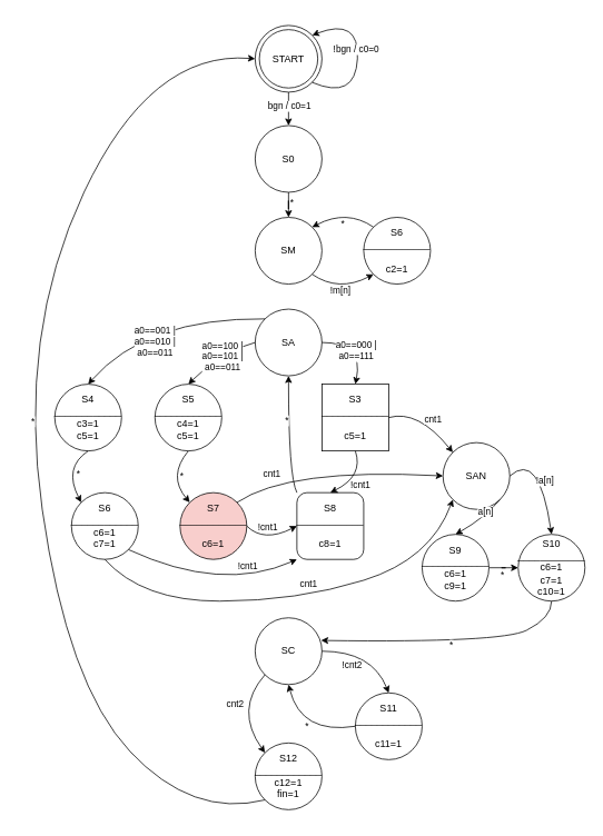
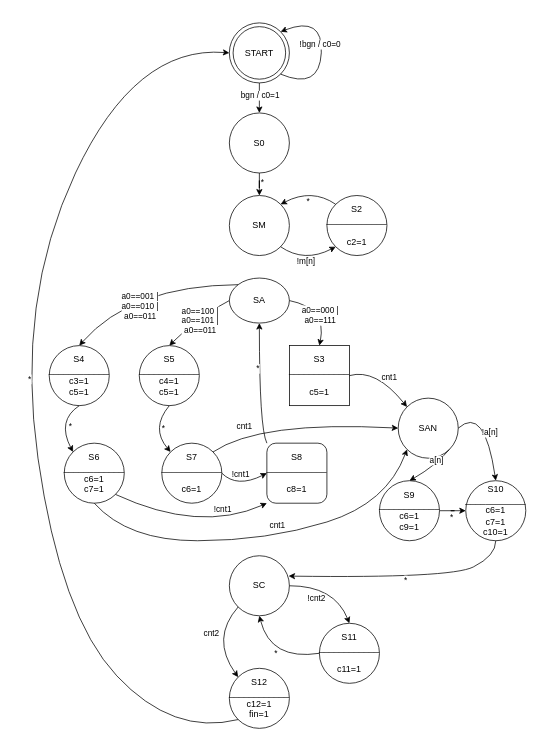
- <mxCell id="11" value="&lt;div&gt;S6&lt;/div&gt;&lt;div&gt;____________&lt;/div&gt;&lt;div&gt;&lt;br&gt;&lt;/div&gt;&lt;div&gt;c2=1&lt;br&gt;&lt;/div&gt;" style="ellipse;whiteSpace=wrap;html=1;aspect=fixed;" parent="1" vertex="1"><mxGeometry x="435" y="260" width="80" height="80" as="geometry" /></mxCell>
+ <mxCell id="11" value="&lt;div&gt;S2&lt;/div&gt;&lt;div&gt;____________&lt;/div&gt;&lt;div&gt;&lt;br&gt;&lt;/div&gt;&lt;div&gt;c2=1&lt;br&gt;&lt;/div&gt;" style="ellipse;whiteSpace=wrap;html=1;aspect=fixed;" parent="1" vertex="1"><mxGeometry x="435" y="260" width="80" height="80" as="geometry" /></mxCell>
- <mxCell id="14" value="SA" style="ellipse;whiteSpace=wrap;html=1;aspect=fixed;" parent="1" vertex="1"><mxGeometry x="305" y="370" width="80" height="80" as="geometry" /></mxCell>
+ <mxCell id="14" value="SA" style="ellipse;whiteSpace=wrap;html=1;aspect=fixed;" parent="1" vertex="1"><mxGeometry x="305" y="370" width="80" height="60" as="geometry" /></mxCell>
- <mxCell id="31" value="" style="curved=1;endArrow=classic;html=1;rounded=0;exitX=0.5;exitY=1;exitDx=0;exitDy=0;entryX=0.5;entryY=0;entryDx=0;entryDy=0;" parent="1" source="17" target="27" edge="1"><mxGeometry width="50" height="50" relative="1" as="geometry"><mxPoint x="245" y="610" as="sourcePoint" /><mxPoint x="295" y="560" as="targetPoint" /><Array as="points"><mxPoint x="435" y="570" /></Array></mxGeometry></mxCell>
- <mxCell id="32" value="!cnt1" style="edgeLabel;html=1;align=center;verticalAlign=middle;resizable=0;points=[];" parent="31" vertex="1" connectable="0"><mxGeometry x="0.121" y="-4" relative="1" as="geometry"><mxPoint x="7" y="9" as="offset" /></mxGeometry></mxCell>
- <mxCell id="28" value="&lt;div&gt;S7&lt;/div&gt;&lt;div&gt;____________&lt;/div&gt;&lt;div&gt;&lt;br&gt;&lt;/div&gt;&lt;div&gt;c6=1&lt;br&gt;&lt;/div&gt;" style="ellipse;whiteSpace=wrap;html=1;aspect=fixed;fillColor=#f8cecc;" parent="1" vertex="1"><mxGeometry x="215" y="590" width="80" height="80" as="geometry" /></mxCell>
+ <mxCell id="28" value="&lt;div&gt;S7&lt;/div&gt;&lt;div&gt;____________&lt;/div&gt;&lt;div&gt;&lt;br&gt;&lt;/div&gt;&lt;div&gt;c6=1&lt;br&gt;&lt;/div&gt;" style="ellipse;whiteSpace=wrap;html=1;aspect=fixed;" parent="1" vertex="1"><mxGeometry x="215" y="590" width="80" height="80" as="geometry" /></mxCell>
